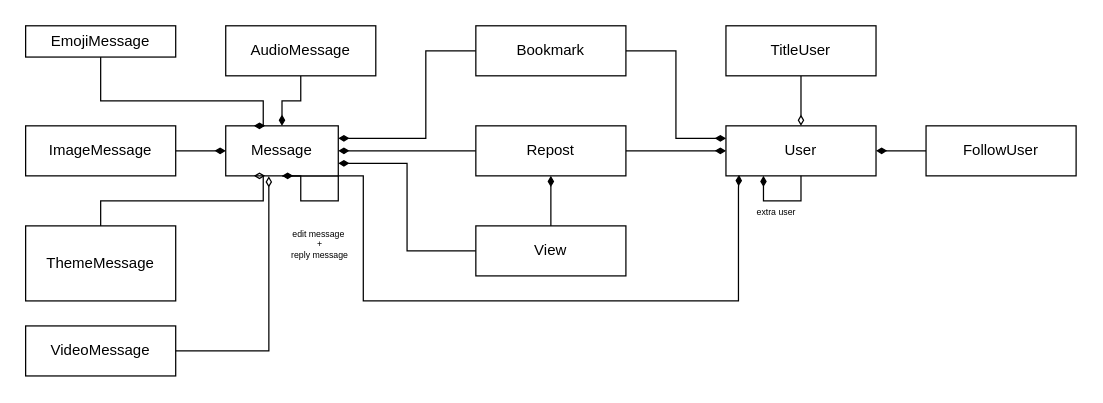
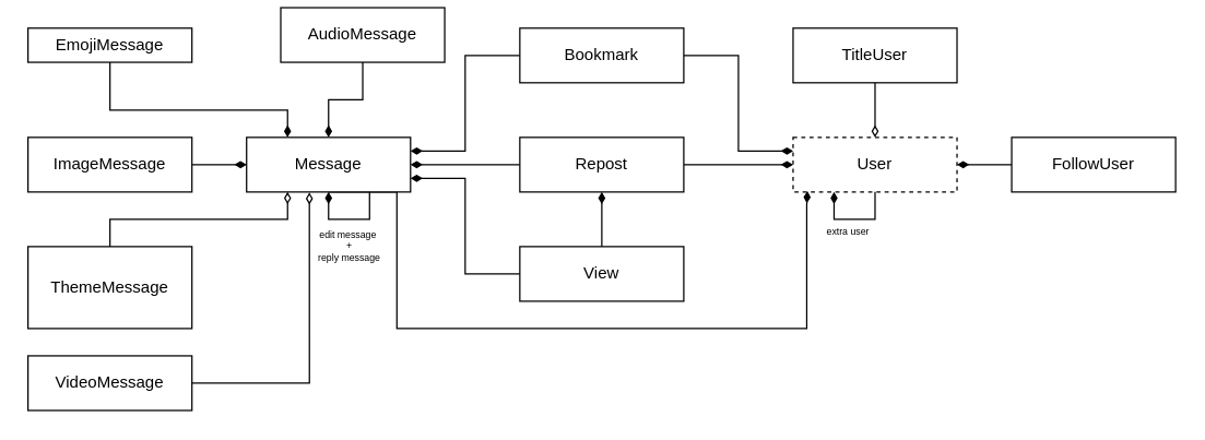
- <mxCell id="21" value="AudioMessage" style="rounded=0;whiteSpace=wrap;html=1;" vertex="1" parent="1"><mxGeometry x="180" y="20" width="120" height="40" as="geometry" /></mxCell>
+ <mxCell id="21" value="AudioMessage" style="rounded=0;whiteSpace=wrap;html=1;" vertex="1" parent="1"><mxGeometry x="205" y="5" width="120" height="40" as="geometry" /></mxCell>
- <mxCell id="13" value="Message" style="rounded=0;whiteSpace=wrap;html=1;" vertex="1" parent="1"><mxGeometry x="180" y="100" width="90" height="40" as="geometry" /></mxCell>
+ <mxCell id="13" value="Message" style="rounded=0;whiteSpace=wrap;html=1;" vertex="1" parent="1"><mxGeometry x="180" y="100" width="120" height="40" as="geometry" /></mxCell>
- <mxCell id="2" value="User" style="rounded=0;whiteSpace=wrap;html=1;" vertex="1" parent="1"><mxGeometry x="580" y="100" width="120" height="40" as="geometry" /></mxCell>
+ <mxCell id="2" value="User" style="rounded=0;whiteSpace=wrap;html=1;dashed=1;" vertex="1" parent="1"><mxGeometry x="580" y="100" width="120" height="40" as="geometry" /></mxCell>
- <mxCell id="27" value="edit message&amp;nbsp;&lt;div&gt;+&lt;/div&gt;&lt;div&gt;reply message&lt;/div&gt;" style="text;html=1;align=center;verticalAlign=middle;resizable=0;points=[];autosize=1;strokeColor=none;fillColor=none;fontSize=7;" vertex="1" parent="1"><mxGeometry x="220" y="175" width="70" height="40" as="geometry" /></mxCell>
+ <mxCell id="27" value="edit message&amp;nbsp;&lt;div&gt;+&lt;/div&gt;&lt;div&gt;reply message&lt;/div&gt;" style="text;html=1;align=center;verticalAlign=middle;resizable=0;points=[];autosize=1;strokeColor=none;fillColor=none;fontSize=7;" vertex="1" parent="1"><mxGeometry y="160" width="70" height="40" as="geometry" x="220" /></mxCell>
